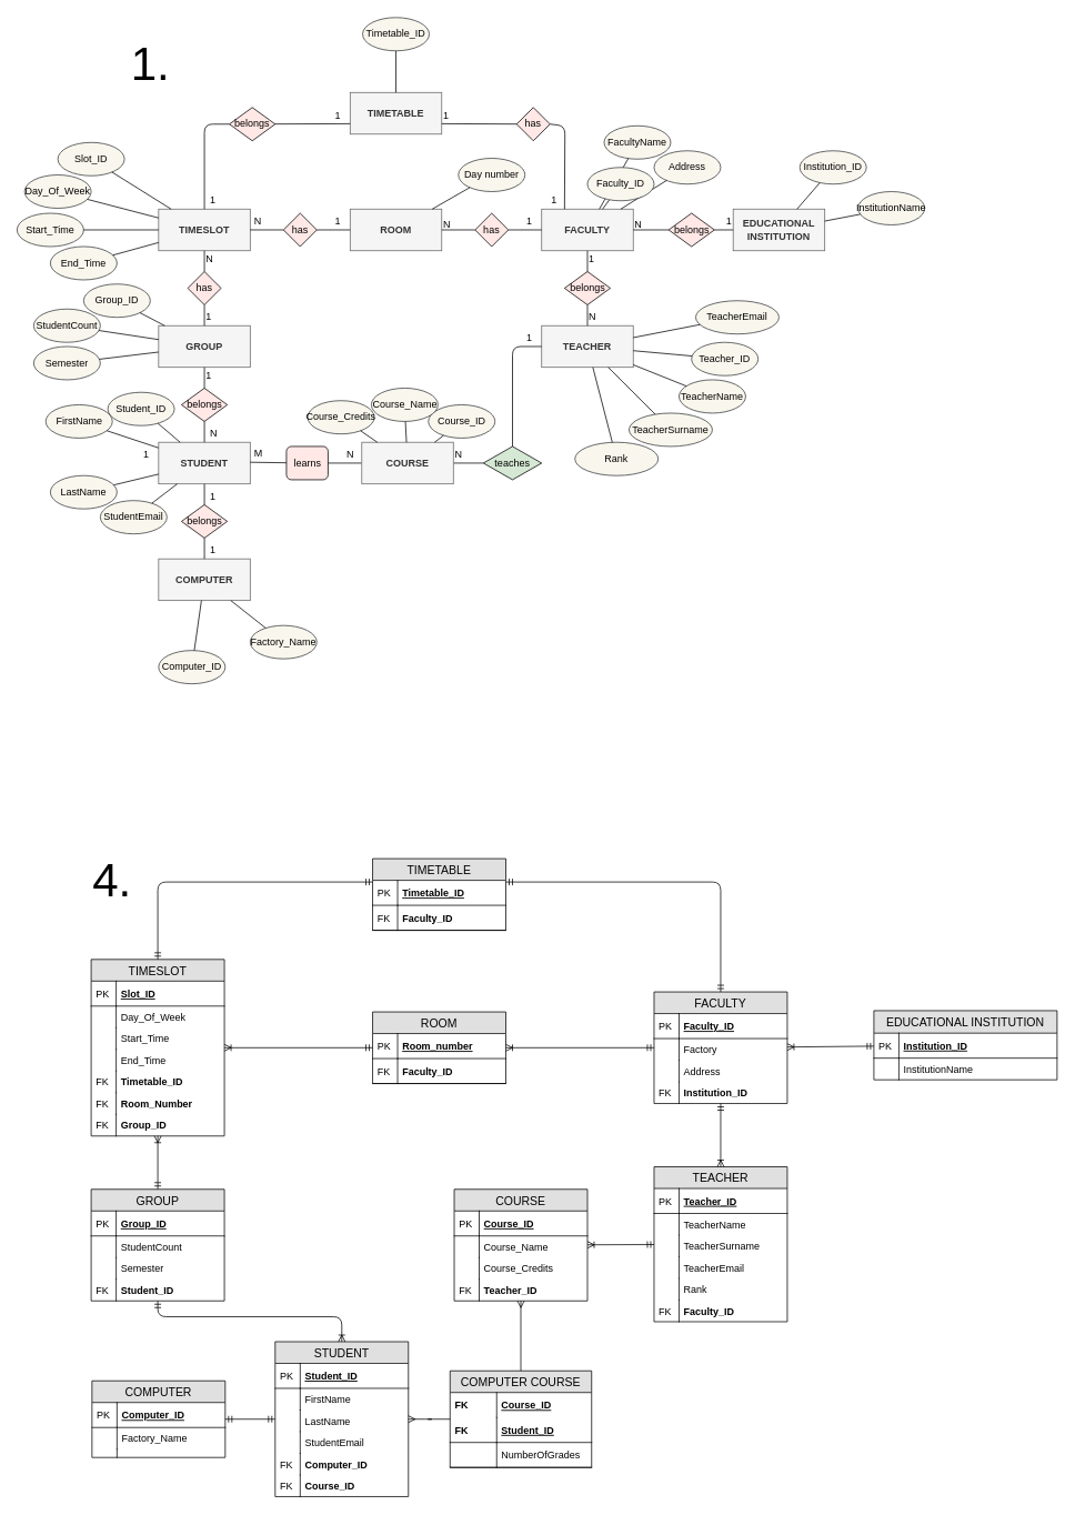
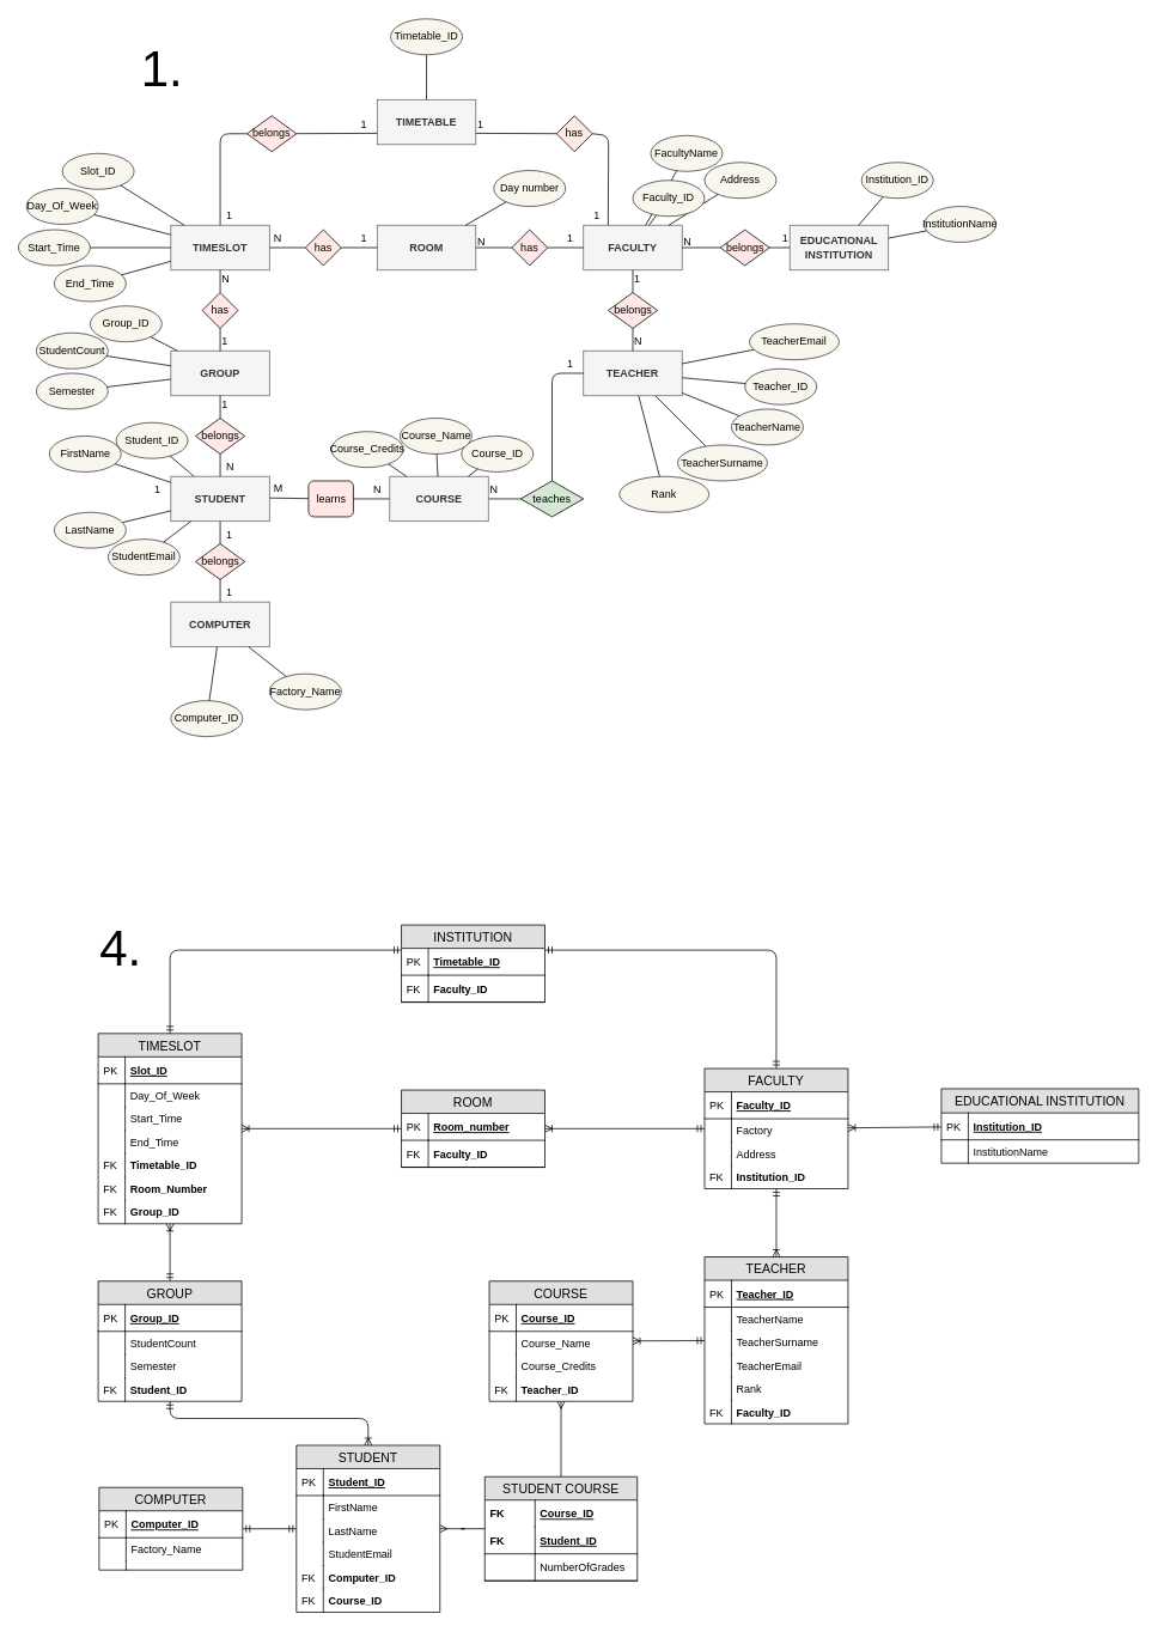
- <mxCell id="159" value="TIMETABLE" style="swimlane;fontStyle=0;childLayout=stackLayout;horizontal=1;startSize=26;fillColor=#e0e0e0;horizontalStack=0;resizeParent=1;resizeParentMax=0;resizeLast=0;collapsible=1;marginBottom=0;swimlaneFillColor=#ffffff;align=center;fontSize=14;" parent="1" vertex="1"><mxGeometry x="447" y="1030" width="160" height="86" as="geometry" /></mxCell>
+ <mxCell id="159" value="INSTITUTION" style="swimlane;fontStyle=0;childLayout=stackLayout;horizontal=1;startSize=26;fillColor=#e0e0e0;horizontalStack=0;resizeParent=1;resizeParentMax=0;resizeLast=0;collapsible=1;marginBottom=0;swimlaneFillColor=#ffffff;align=center;fontSize=14;" parent="1" vertex="1"><mxGeometry x="447" y="1030" width="160" height="86" as="geometry" /></mxCell>
- <mxCell id="225" value="COMPUTER COURSE" style="swimlane;fontStyle=0;childLayout=stackLayout;horizontal=1;startSize=26;fillColor=#e0e0e0;horizontalStack=0;resizeParent=1;resizeParentMax=0;resizeLast=0;collapsible=1;marginBottom=0;swimlaneFillColor=#ffffff;align=center;fontSize=14;" vertex="1" parent="1"><mxGeometry x="540" y="1645" width="170" height="116" as="geometry" /></mxCell>
+ <mxCell id="225" value="STUDENT COURSE" style="swimlane;fontStyle=0;childLayout=stackLayout;horizontal=1;startSize=26;fillColor=#e0e0e0;horizontalStack=0;resizeParent=1;resizeParentMax=0;resizeLast=0;collapsible=1;marginBottom=0;swimlaneFillColor=#ffffff;align=center;fontSize=14;" vertex="1" parent="1"><mxGeometry x="540" y="1645" width="170" height="116" as="geometry" /></mxCell>
